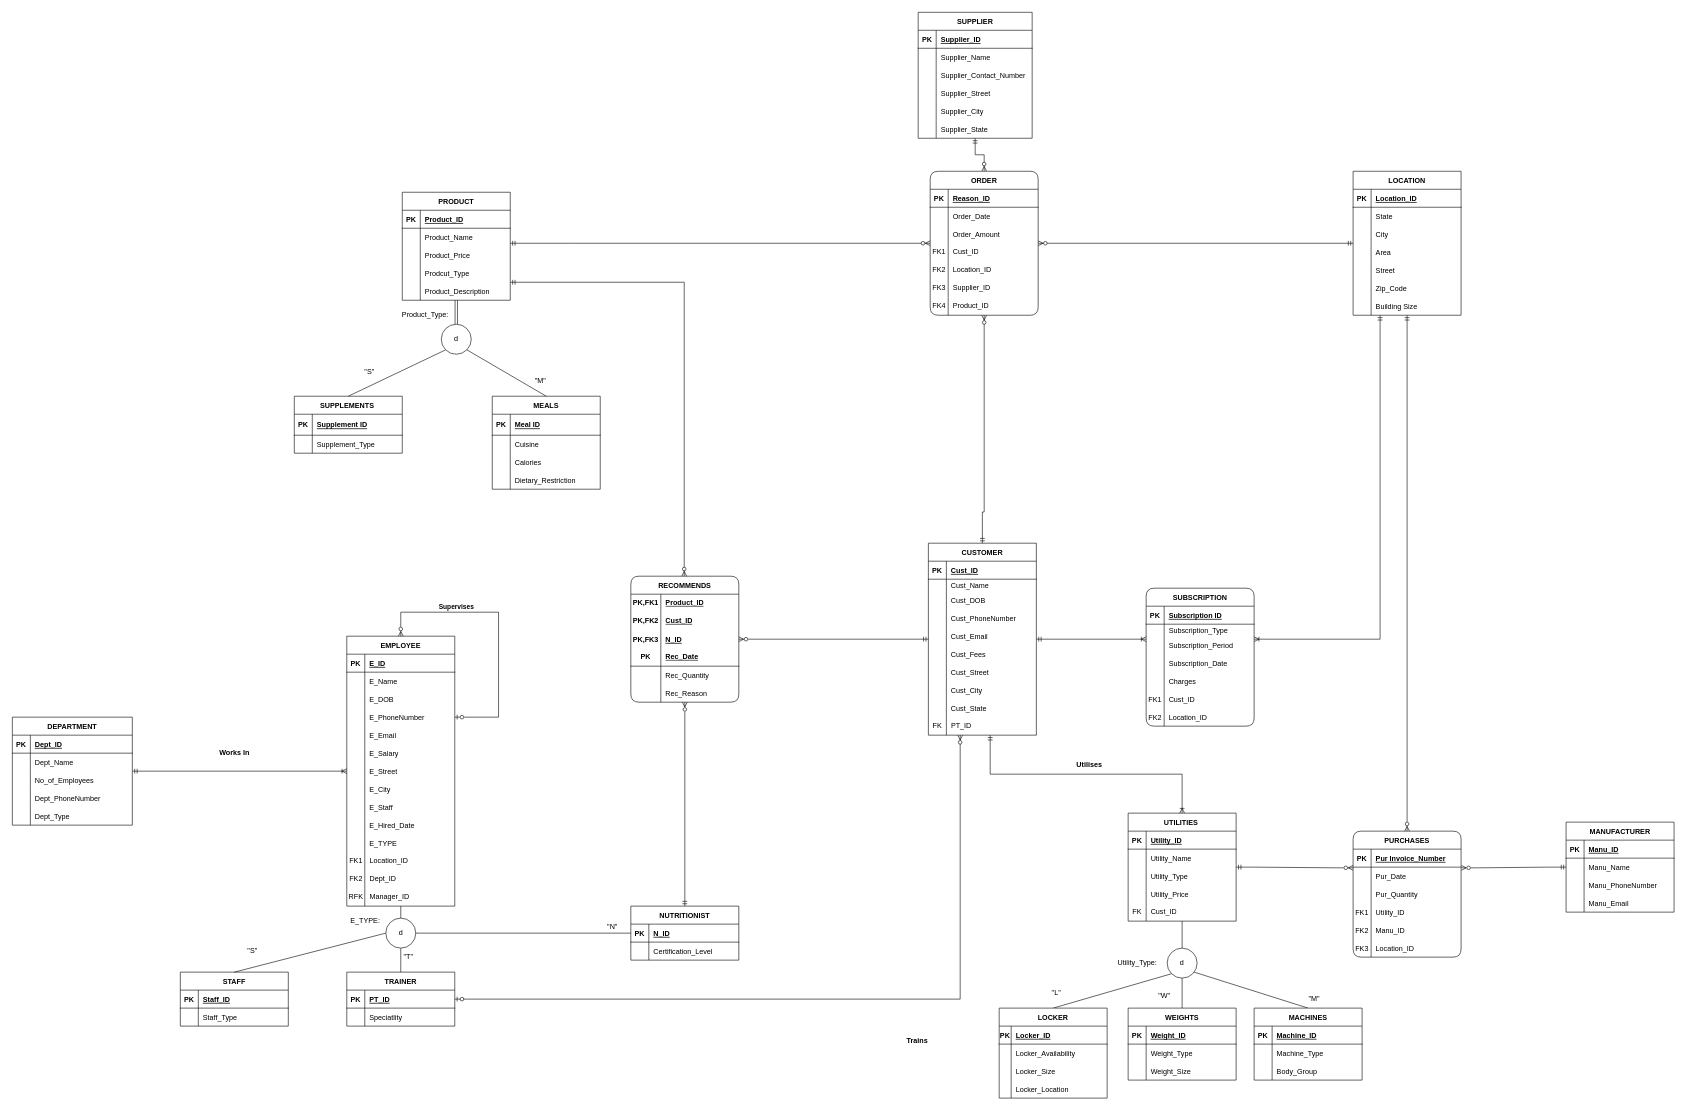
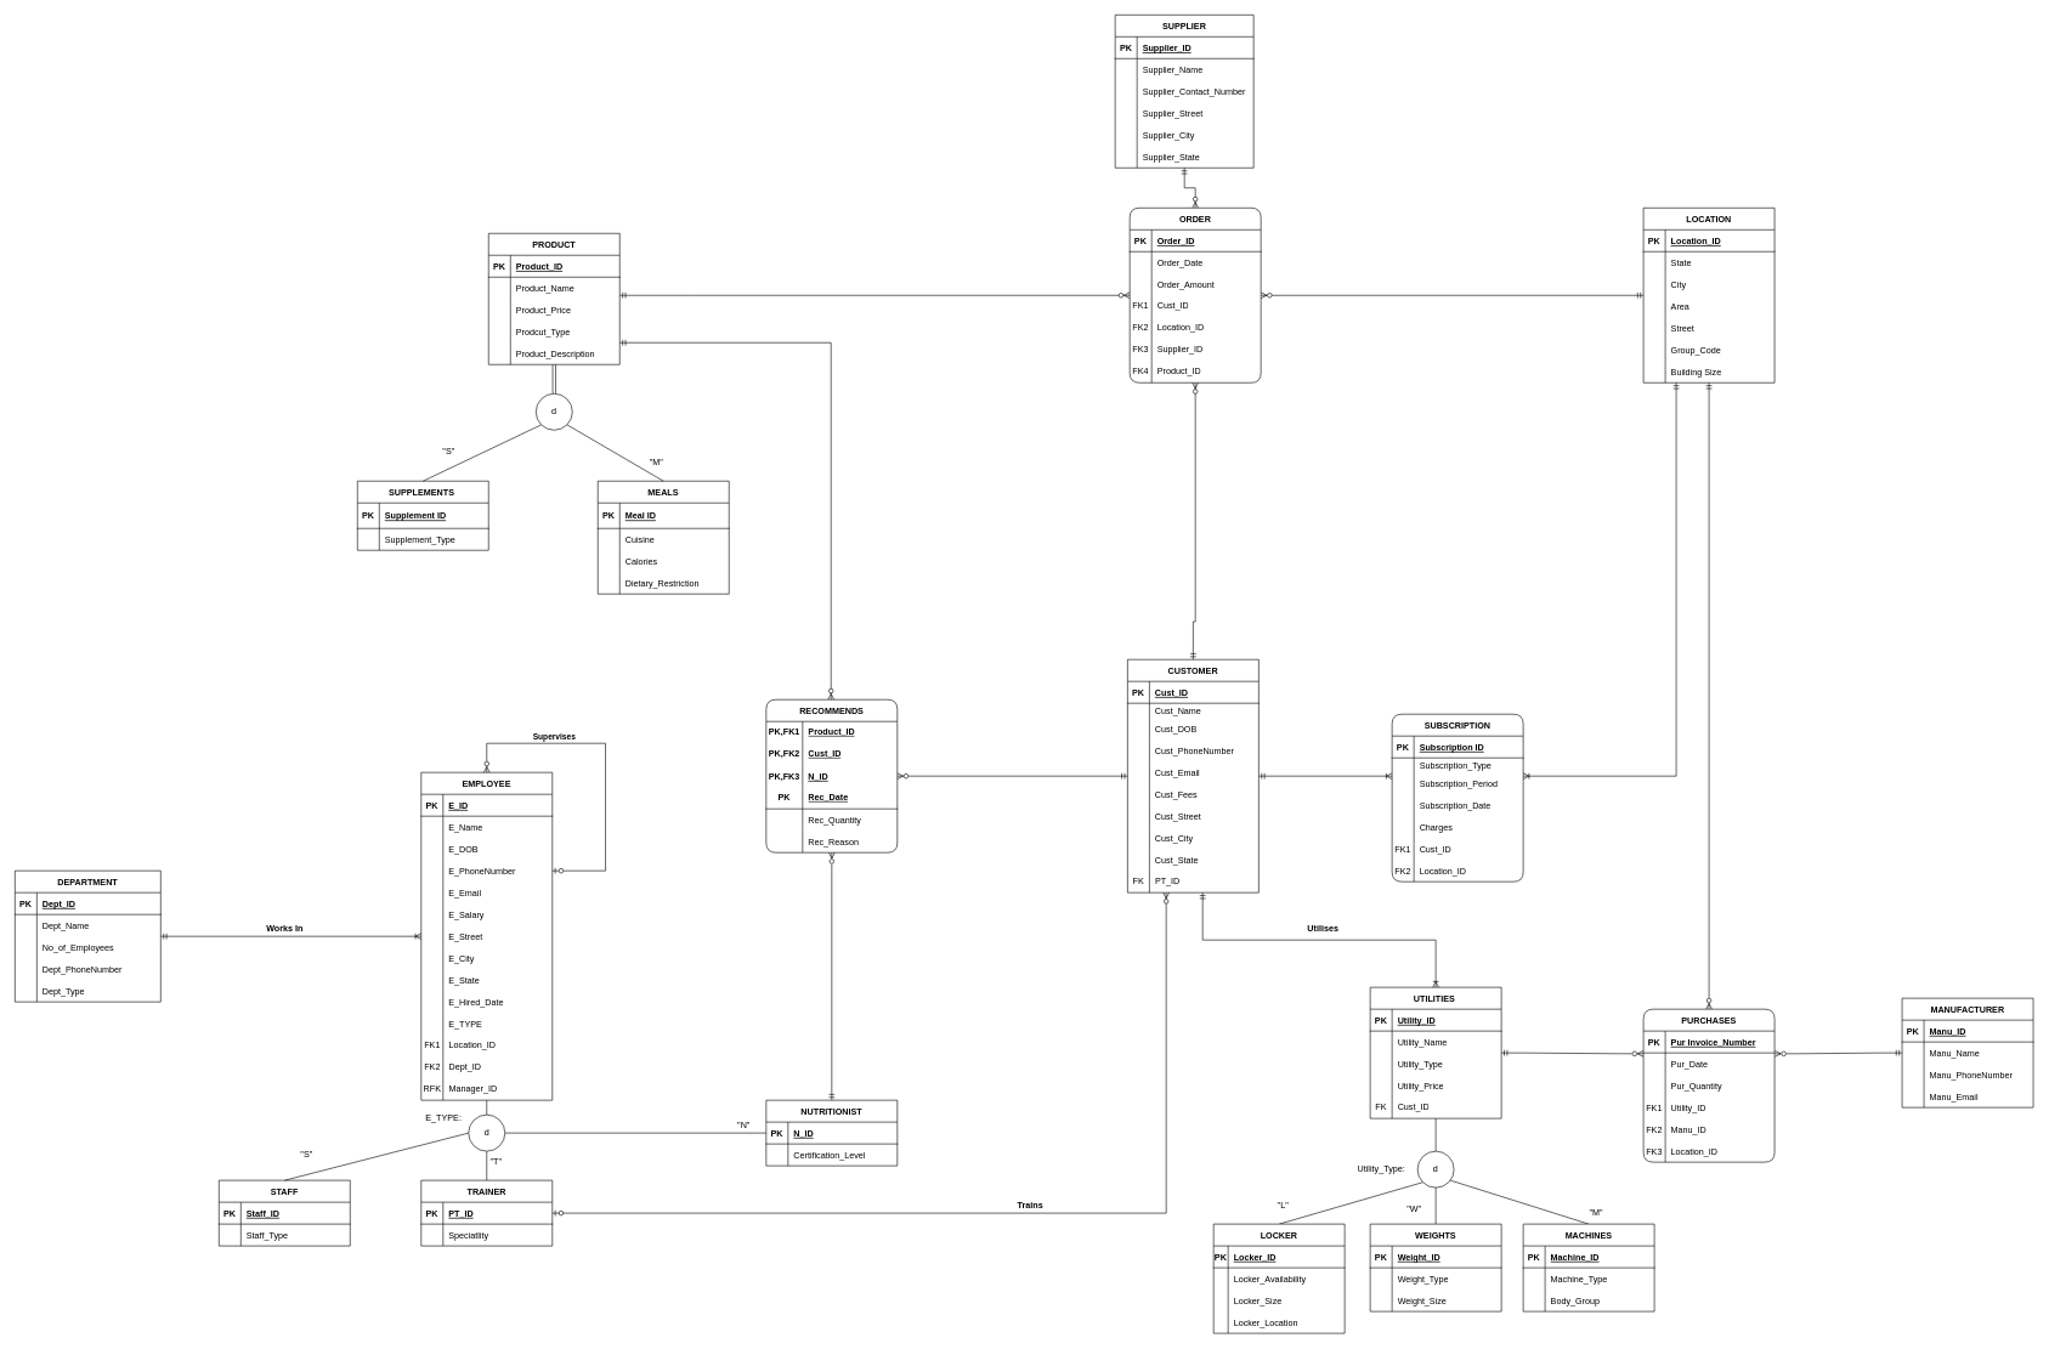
- <mxCell id="325" value="Reason_ID" style="shape=partialRectangle;connectable=0;fillColor=none;top=0;left=0;bottom=0;right=0;align=left;spacingLeft=6;fontStyle=5;overflow=hidden;rounded=1;" parent="323" vertex="1"><mxGeometry x="30" width="150" height="30" as="geometry"><mxRectangle width="150" height="30" as="alternateBounds" /></mxGeometry></mxCell>
+ <mxCell id="325" value="Order_ID" style="shape=partialRectangle;connectable=0;fillColor=none;top=0;left=0;bottom=0;right=0;align=left;spacingLeft=6;fontStyle=5;overflow=hidden;rounded=1;" parent="323" vertex="1"><mxGeometry x="30" width="150" height="30" as="geometry"><mxRectangle width="150" height="30" as="alternateBounds" /></mxGeometry></mxCell>
- <mxCell id="192" value="Zip_Code" style="shape=partialRectangle;connectable=0;fillColor=none;top=0;left=0;bottom=0;right=0;align=left;spacingLeft=6;overflow=hidden;rounded=1;" parent="190" vertex="1"><mxGeometry x="30" width="150" height="30" as="geometry"><mxRectangle width="150" height="30" as="alternateBounds" /></mxGeometry></mxCell>
+ <mxCell id="192" value="Group_Code" style="shape=partialRectangle;connectable=0;fillColor=none;top=0;left=0;bottom=0;right=0;align=left;spacingLeft=6;overflow=hidden;rounded=1;" parent="190" vertex="1"><mxGeometry x="30" width="150" height="30" as="geometry"><mxRectangle width="150" height="30" as="alternateBounds" /></mxGeometry></mxCell>
- <mxCell id="370" value="Product_Type:" style="text;html=1;align=center;verticalAlign=middle;resizable=0;points=[];autosize=1;strokeColor=none;fillColor=none;" vertex="1" parent="1"><mxGeometry x="657.5" y="510" width="100" height="30" as="geometry" /></mxCell>
- <mxCell id="226" value="&lt;b&gt;Works In&lt;/b&gt;" style="text;html=1;align=center;verticalAlign=middle;resizable=0;points=[];autosize=1;strokeColor=none;fillColor=none;" parent="1" vertex="1"><mxGeometry x="355" y="1240" width="70" height="30" as="geometry" /></mxCell>
+ <mxCell id="226" value="&lt;b&gt;Works In&lt;/b&gt;" style="text;html=1;align=center;verticalAlign=middle;resizable=0;points=[];autosize=1;strokeColor=none;fillColor=none;" parent="1" vertex="1"><mxGeometry x="355" y="1260" width="70" height="30" as="geometry" /></mxCell>
- <mxCell id="83" value="E_Staff" style="shape=partialRectangle;connectable=0;fillColor=none;top=0;left=0;bottom=0;right=0;align=left;spacingLeft=6;overflow=hidden;" vertex="1" parent="81"><mxGeometry x="30" width="150" height="30" as="geometry"><mxRectangle width="150" height="30" as="alternateBounds" /></mxGeometry></mxCell>
+ <mxCell id="83" value="E_State" style="shape=partialRectangle;connectable=0;fillColor=none;top=0;left=0;bottom=0;right=0;align=left;spacingLeft=6;overflow=hidden;" vertex="1" parent="81"><mxGeometry x="30" width="150" height="30" as="geometry"><mxRectangle width="150" height="30" as="alternateBounds" /></mxGeometry></mxCell>
- <mxCell id="365" value="Trains" style="text;strokeColor=none;fillColor=none;spacingLeft=4;spacingRight=4;overflow=hidden;rotatable=0;points=[[0,0.5],[1,0.5]];portConstraint=eastwest;fontSize=12;fontStyle=1" parent="1" vertex="1"><mxGeometry x="1505" y="1720" width="60" height="30" as="geometry" /></mxCell>
+ <mxCell id="365" value="Trains" style="text;strokeColor=none;fillColor=none;spacingLeft=4;spacingRight=4;overflow=hidden;rotatable=0;points=[[0,0.5],[1,0.5]];portConstraint=eastwest;fontSize=12;fontStyle=1" parent="1" vertex="1"><mxGeometry x="1390" y="1640" width="60" height="30" as="geometry" /></mxCell>
